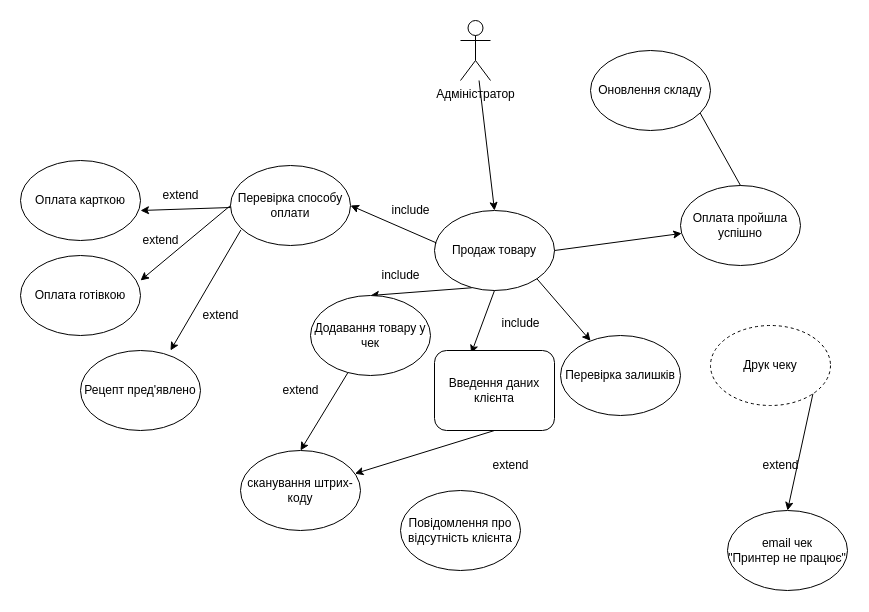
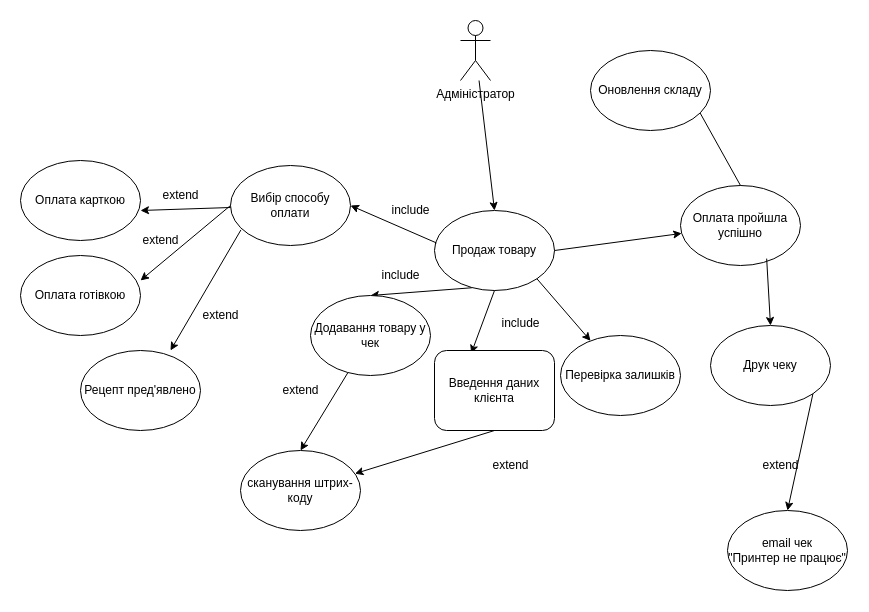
- <mxCell id="18" value="Перевірка способу оплати" style="ellipse;whiteSpace=wrap;html=1;" parent="1" vertex="1"><mxGeometry x="230" y="165" width="120" height="80" as="geometry" /></mxCell>
+ <mxCell id="18" value="Вибір способу оплати" style="ellipse;whiteSpace=wrap;html=1;" parent="1" vertex="1"><mxGeometry x="230" y="165" width="120" height="80" as="geometry" /></mxCell>
+ <mxCell id="30" value="" style="endArrow=classic;html=1;rounded=0;exitX=0.718;exitY=0.914;exitDx=0;exitDy=0;exitPerimeter=0;entryX=0.5;entryY=0;entryDx=0;entryDy=0;" parent="1" source="29" target="31" edge="1"><mxGeometry width="50" height="50" relative="1" as="geometry"><mxPoint x="740" y="390" as="sourcePoint" /><mxPoint x="740" y="370" as="targetPoint" /></mxGeometry></mxCell>
- <mxCell id="31" value="Друк чеку" style="ellipse;whiteSpace=wrap;html=1;dashed=1;" parent="1" vertex="1"><mxGeometry x="710" y="325" width="120" height="80" as="geometry" /></mxCell>
+ <mxCell id="31" value="Друк чеку" style="ellipse;whiteSpace=wrap;html=1;" parent="1" vertex="1"><mxGeometry x="710" y="325" width="120" height="80" as="geometry" /></mxCell>
- <mxCell id="16" value="Повідомлення про відсутність клієнта" style="ellipse;whiteSpace=wrap;html=1;" parent="1" vertex="1"><mxGeometry x="400" y="490" width="120" height="80" as="geometry" /></mxCell>
